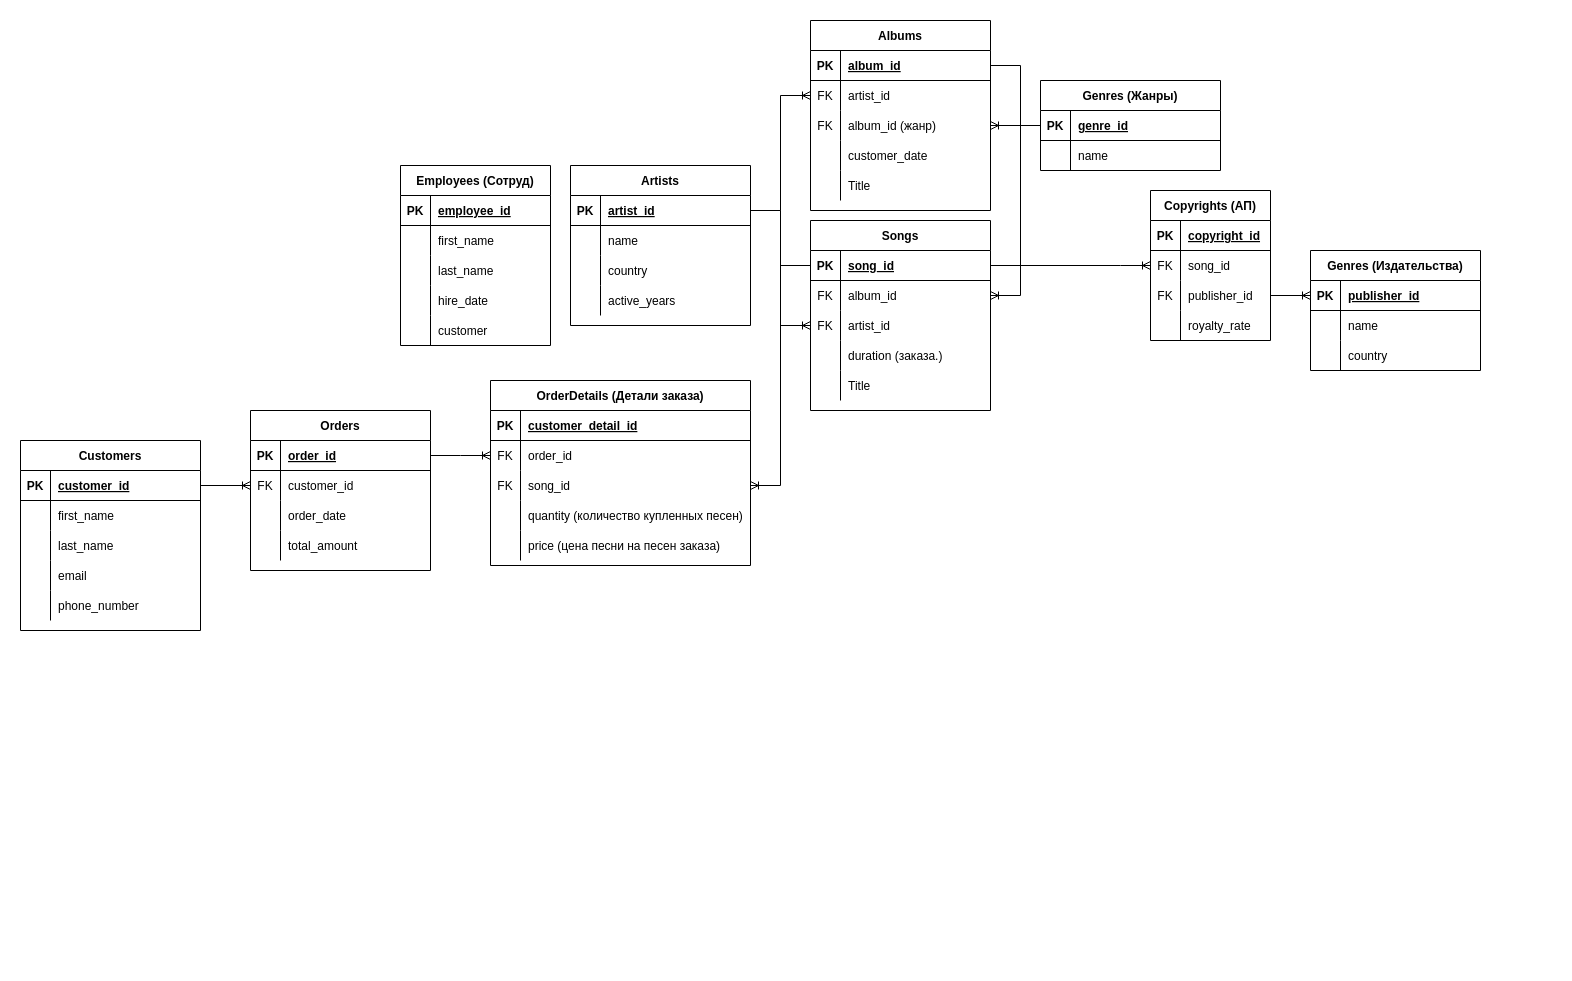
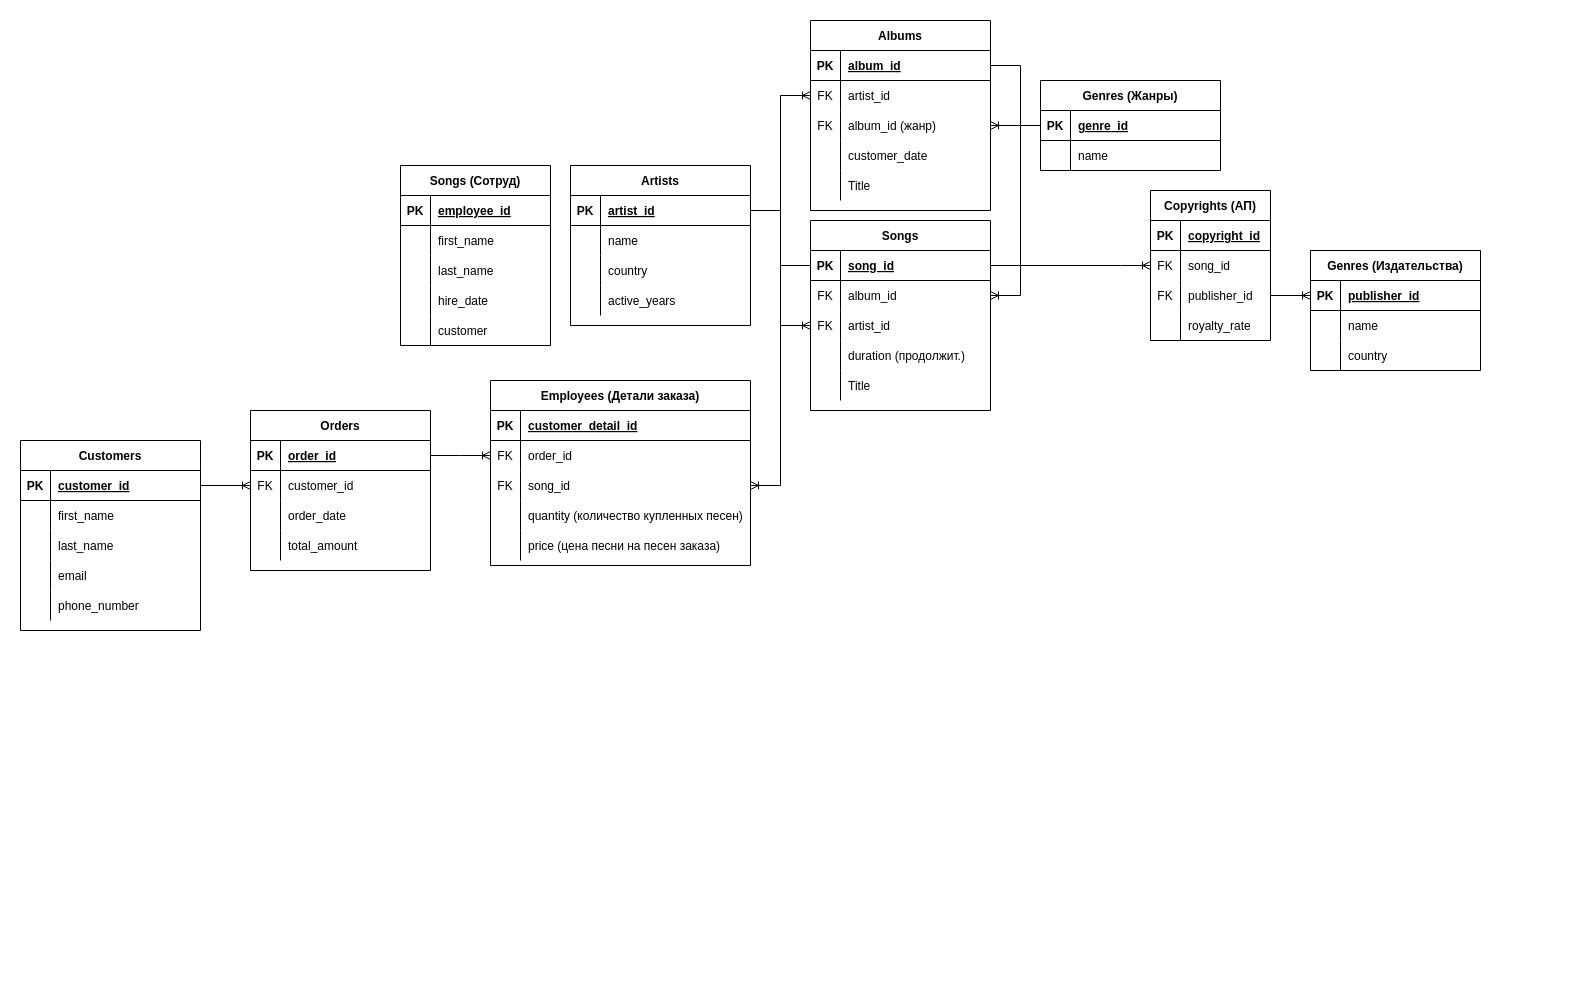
- <mxCell id="99" value="Employees (Сотруд)" style="shape=table;startSize=30;container=1;collapsible=1;childLayout=tableLayout;fixedRows=1;rowLines=0;fontStyle=1;align=center;resizeLast=1;" parent="1" vertex="1"><mxGeometry x="400" y="165" width="150" height="180" as="geometry" /></mxCell>
+ <mxCell id="99" value="Songs (Сотруд)" style="shape=table;startSize=30;container=1;collapsible=1;childLayout=tableLayout;fixedRows=1;rowLines=0;fontStyle=1;align=center;resizeLast=1;" parent="1" vertex="1"><mxGeometry x="400" y="165" width="150" height="180" as="geometry" /></mxCell>
- <mxCell id="50" value="duration (заказа.)" style="shape=partialRectangle;connectable=0;fillColor=none;top=0;left=0;bottom=0;right=0;align=left;spacingLeft=6;overflow=hidden;" parent="48" vertex="1"><mxGeometry x="30" width="150" height="30" as="geometry"><mxRectangle width="150" height="30" as="alternateBounds" /></mxGeometry></mxCell>
+ <mxCell id="50" value="duration (продолжит.)" style="shape=partialRectangle;connectable=0;fillColor=none;top=0;left=0;bottom=0;right=0;align=left;spacingLeft=6;overflow=hidden;" parent="48" vertex="1"><mxGeometry x="30" width="150" height="30" as="geometry"><mxRectangle width="150" height="30" as="alternateBounds" /></mxGeometry></mxCell>
- <mxCell id="83" value="OrderDetails (Детали заказа)" style="shape=table;startSize=30;container=1;collapsible=1;childLayout=tableLayout;fixedRows=1;rowLines=0;fontStyle=1;align=center;resizeLast=1;" parent="1" vertex="1"><mxGeometry x="490" y="380" width="260" height="185" as="geometry" /></mxCell>
+ <mxCell id="83" value="Employees (Детали заказа)" style="shape=table;startSize=30;container=1;collapsible=1;childLayout=tableLayout;fixedRows=1;rowLines=0;fontStyle=1;align=center;resizeLast=1;" parent="1" vertex="1"><mxGeometry x="490" y="380" width="260" height="185" as="geometry" /></mxCell>
